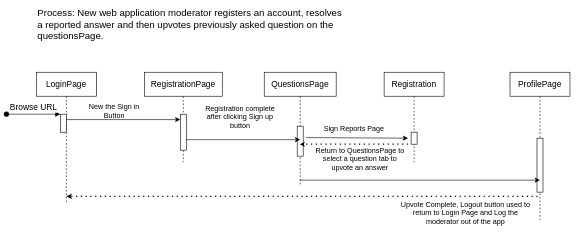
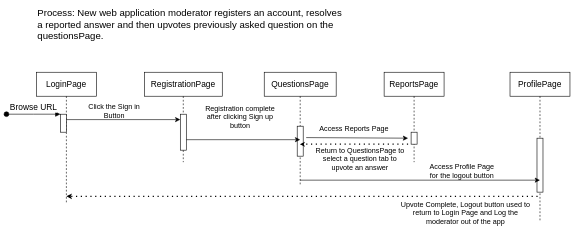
- <mxCell id="13" value="&lt;font style=&quot;font-size: 14px;&quot;&gt;Registration&lt;/font&gt;" style="shape=umlLifeline;perimeter=lifelinePerimeter;whiteSpace=wrap;html=1;container=1;dropTarget=0;collapsible=0;recursiveResize=0;outlineConnect=0;portConstraint=eastwest;newEdgeStyle={&quot;edgeStyle&quot;:&quot;elbowEdgeStyle&quot;,&quot;elbow&quot;:&quot;vertical&quot;,&quot;curved&quot;:0,&quot;rounded&quot;:0};" vertex="1" parent="1"><mxGeometry x="600" y="120" width="100" height="150" as="geometry" /></mxCell>
+ <mxCell id="13" value="&lt;font style=&quot;font-size: 14px;&quot;&gt;ReportsPage&lt;/font&gt;" style="shape=umlLifeline;perimeter=lifelinePerimeter;whiteSpace=wrap;html=1;container=1;dropTarget=0;collapsible=0;recursiveResize=0;outlineConnect=0;portConstraint=eastwest;newEdgeStyle={&quot;edgeStyle&quot;:&quot;elbowEdgeStyle&quot;,&quot;elbow&quot;:&quot;vertical&quot;,&quot;curved&quot;:0,&quot;rounded&quot;:0};" vertex="1" parent="1"><mxGeometry x="600" y="120" width="100" height="150" as="geometry" /></mxCell>
- <mxCell id="8" value="New the Sign in Button" style="text;html=1;strokeColor=none;fillColor=none;align=center;verticalAlign=middle;whiteSpace=wrap;rounded=0;" vertex="1" parent="1"><mxGeometry x="90" y="170" width="120" height="30" as="geometry" /></mxCell>
+ <mxCell id="8" value="Click the Sign in Button" style="text;html=1;strokeColor=none;fillColor=none;align=center;verticalAlign=middle;whiteSpace=wrap;rounded=0;" vertex="1" parent="1"><mxGeometry x="90" y="170" width="120" height="30" as="geometry" /></mxCell>
- <mxCell id="18" value="Sign Reports Page" style="text;html=1;strokeColor=none;fillColor=none;align=center;verticalAlign=middle;whiteSpace=wrap;rounded=0;" vertex="1" parent="1"><mxGeometry x="490" y="200" width="120" height="30" as="geometry" /></mxCell>
+ <mxCell id="18" value="Access Reports Page" style="text;html=1;strokeColor=none;fillColor=none;align=center;verticalAlign=middle;whiteSpace=wrap;rounded=0;" vertex="1" parent="1"><mxGeometry x="490" y="200" width="120" height="30" as="geometry" /></mxCell>
+ <mxCell id="25" value="Access Profile Page for the logout button" style="text;html=1;strokeColor=none;fillColor=none;align=center;verticalAlign=middle;whiteSpace=wrap;rounded=0;" vertex="1" parent="1"><mxGeometry x="670" y="270" width="120" height="30" as="geometry" /></mxCell>
